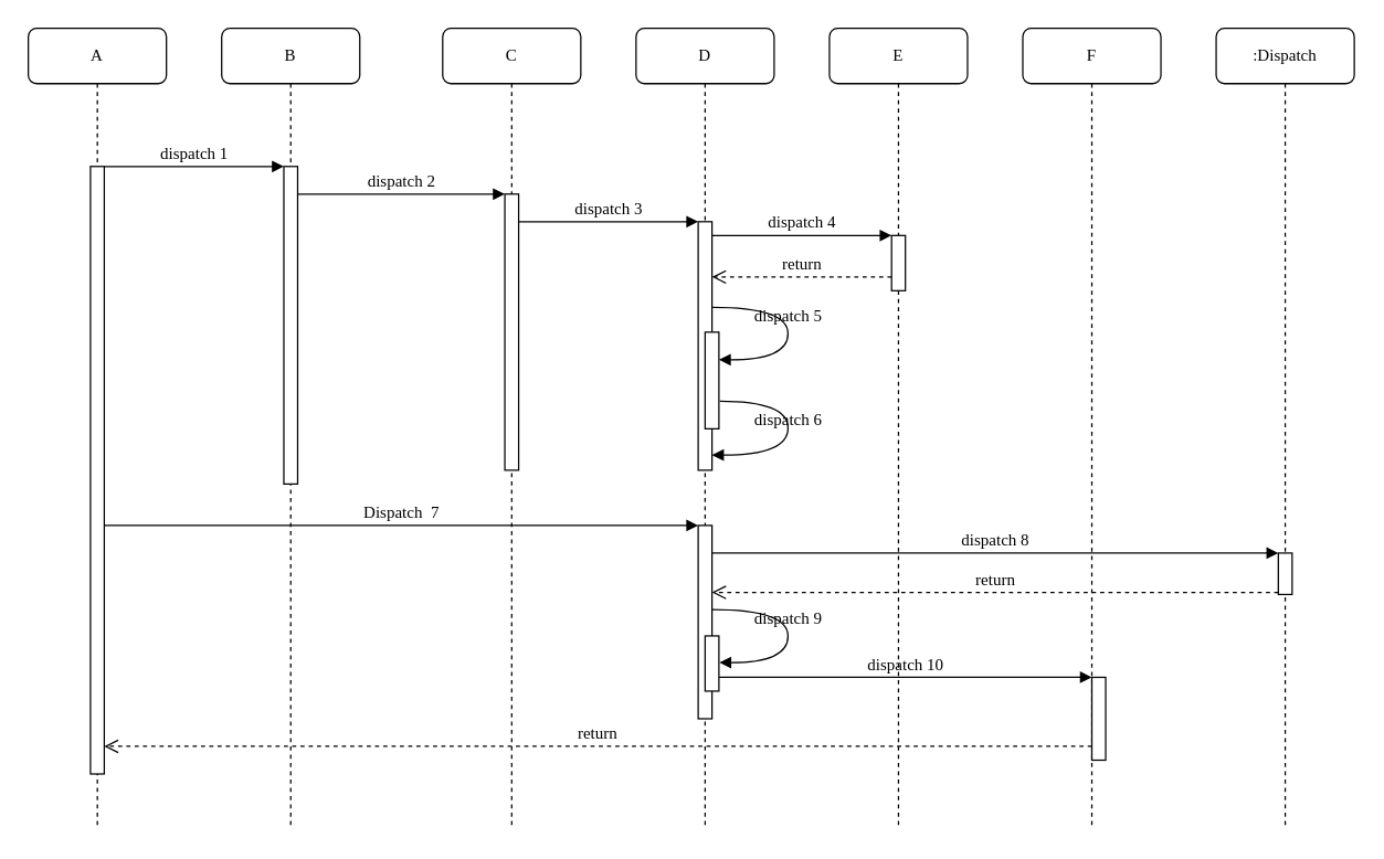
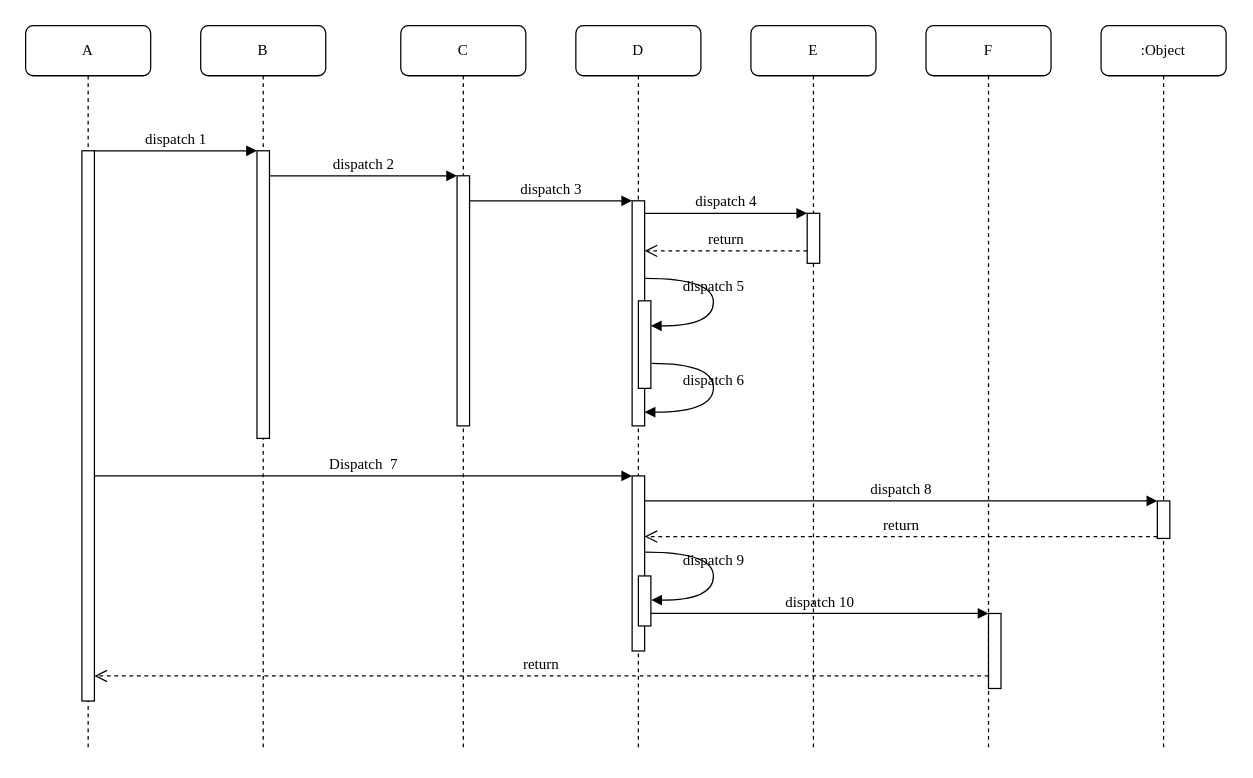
- <mxCell id="9" value=":Dispatch" style="shape=umlLifeline;perimeter=lifelinePerimeter;whiteSpace=wrap;html=1;container=1;collapsible=0;recursiveResize=0;outlineConnect=0;rounded=1;shadow=0;comic=0;labelBackgroundColor=none;strokeWidth=1;fontFamily=Verdana;fontSize=12;align=center;" parent="1" vertex="1"><mxGeometry x="880" y="20" width="100" height="580" as="geometry" /></mxCell>
+ <mxCell id="9" value=":Object" style="shape=umlLifeline;perimeter=lifelinePerimeter;whiteSpace=wrap;html=1;container=1;collapsible=0;recursiveResize=0;outlineConnect=0;rounded=1;shadow=0;comic=0;labelBackgroundColor=none;strokeWidth=1;fontFamily=Verdana;fontSize=12;align=center;" parent="1" vertex="1"><mxGeometry x="880" y="20" width="100" height="580" as="geometry" /></mxCell>
